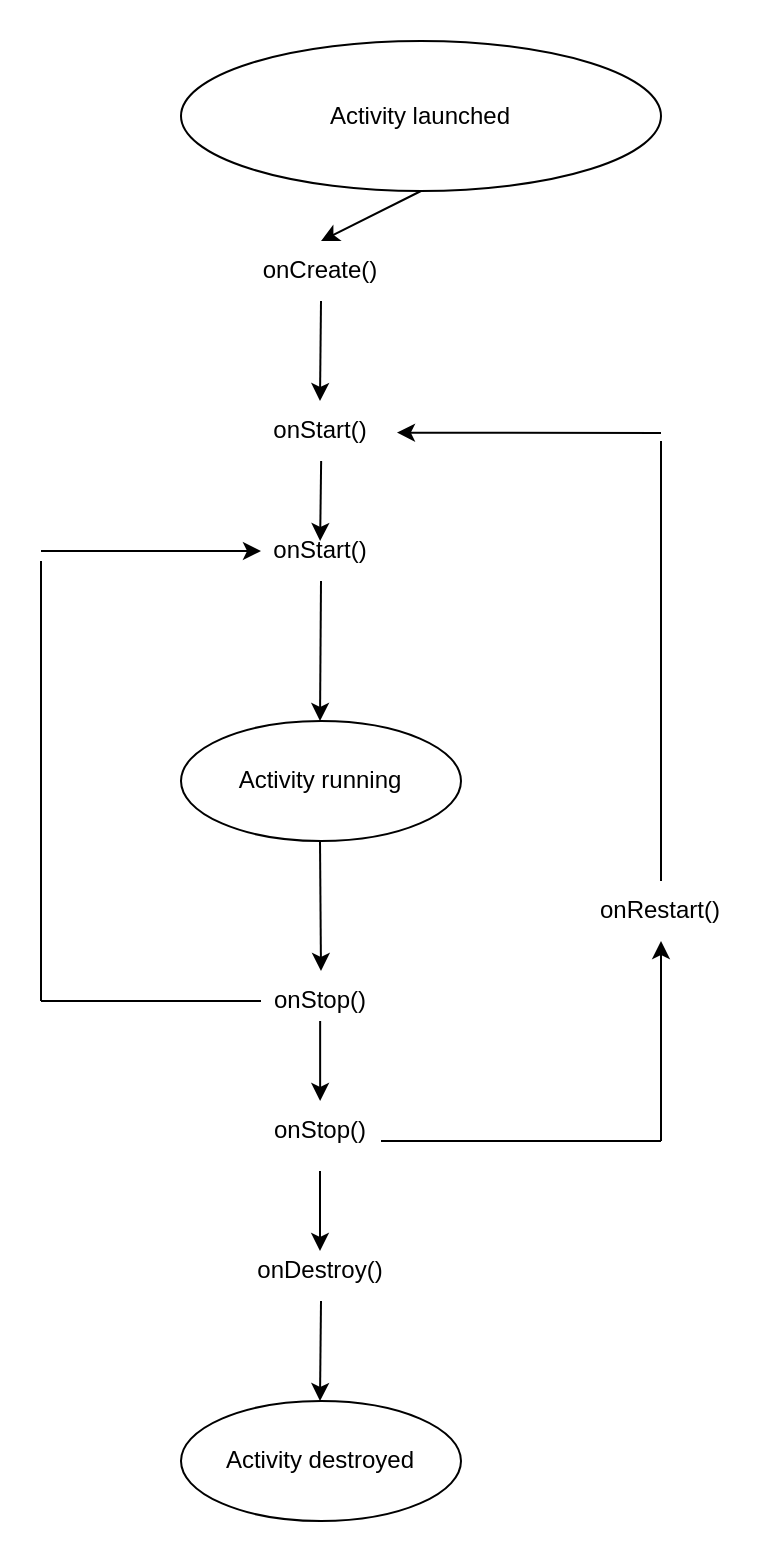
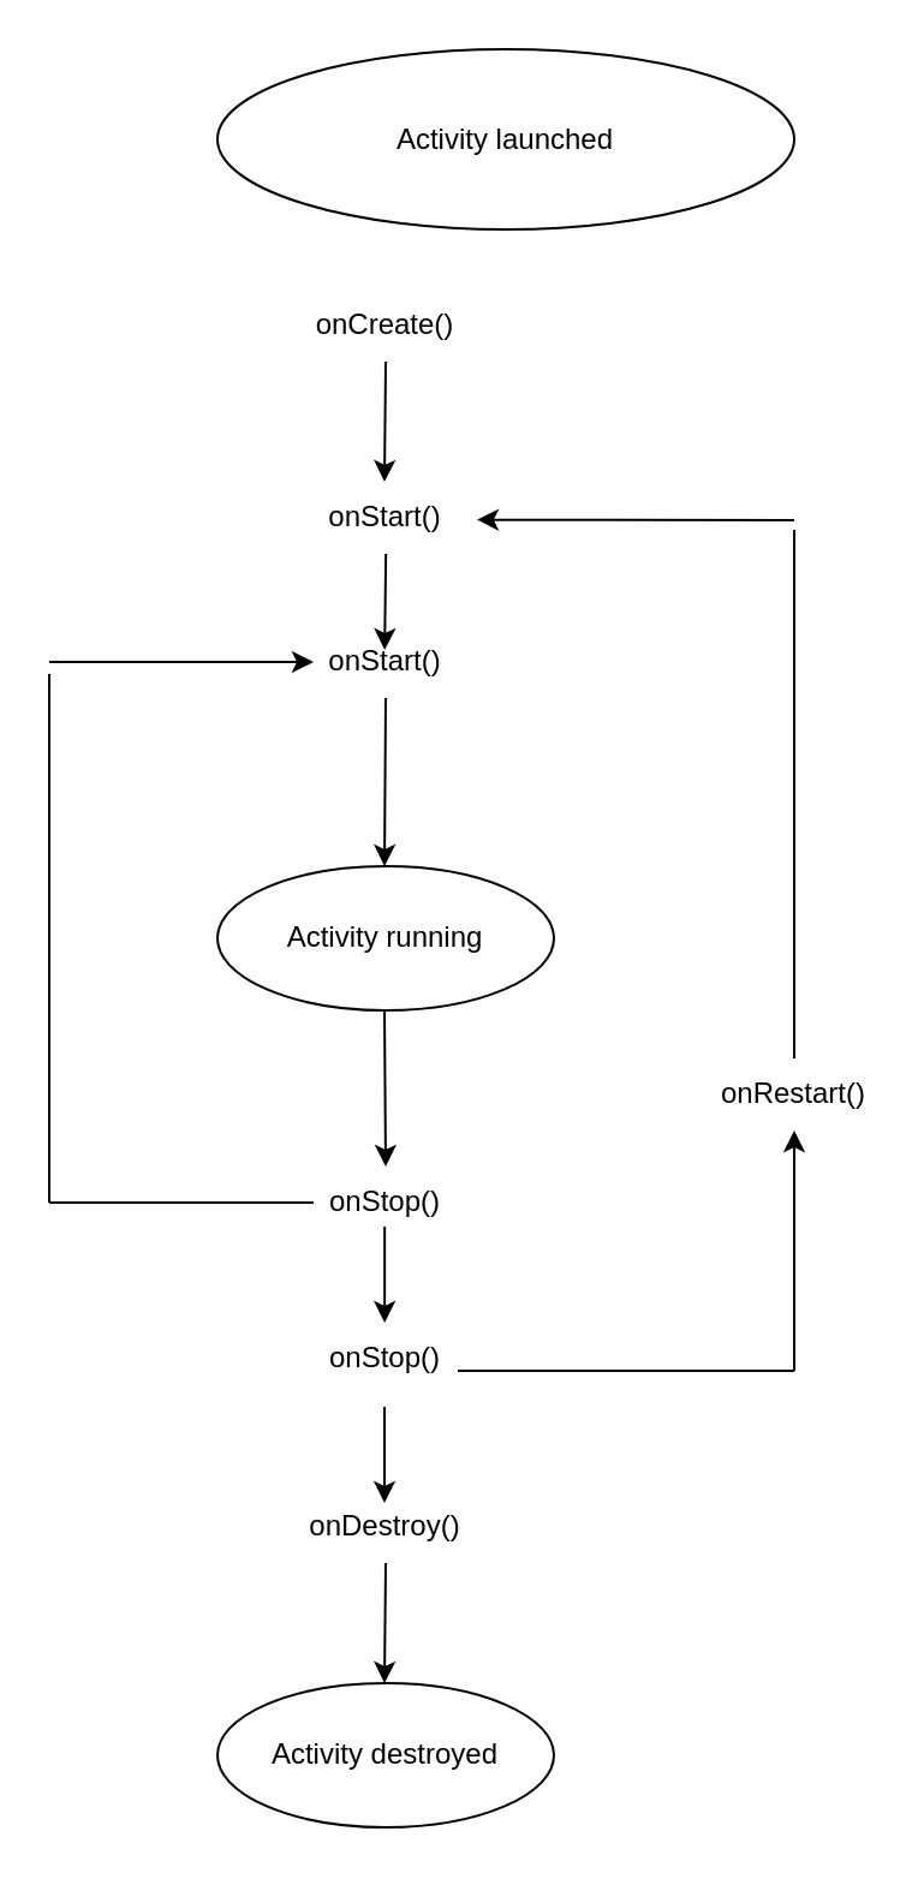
- <mxCell id="10" value="" style="endArrow=classic;html=1;rounded=0;exitX=0.5;exitY=1;exitDx=0;exitDy=0;entryX=0.5;entryY=0;entryDx=0;entryDy=0;" edge="1" parent="1" source="2" target="5"><mxGeometry width="50" height="50" relative="1" as="geometry"><mxPoint x="150" y="330" as="sourcePoint" /><mxPoint x="200" y="280" as="targetPoint" /></mxGeometry></mxCell>
